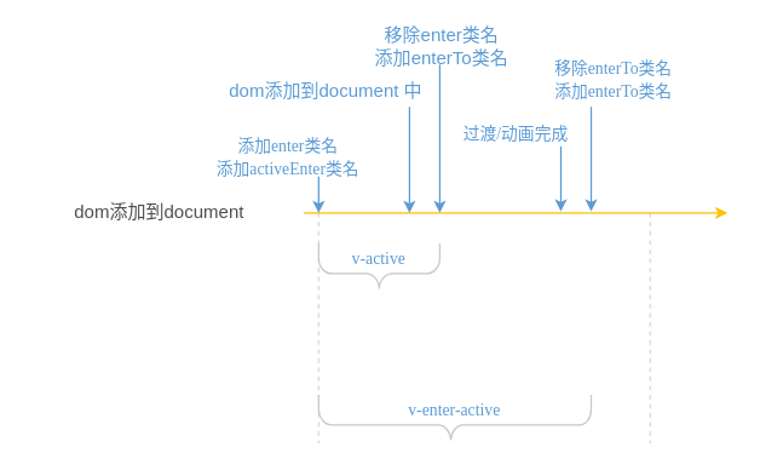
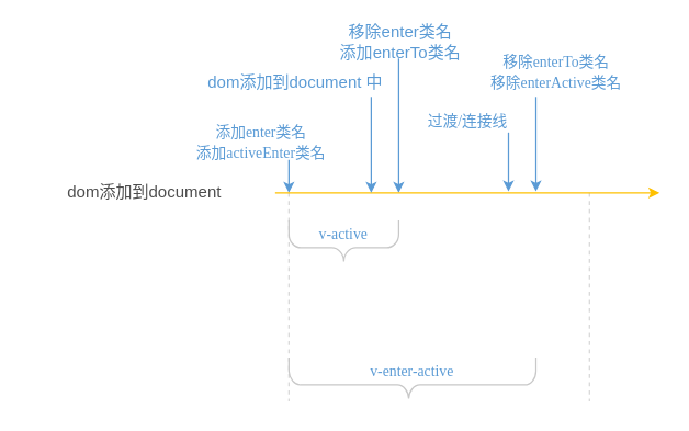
- <mxCell id="2" value="&lt;font style=&quot;font-size: 11px ; font-family: &amp;#34;simsun&amp;#34; ; color: #5b9bd5 ; direction: ltr ; letter-spacing: 0px ; line-height: 120% ; opacity: 1&quot;&gt;移除enterTo类名&lt;br&gt;添加enterTo类名&lt;br&gt;&lt;/font&gt;" style="verticalAlign=middle;align=center;vsdxID=6;fillColor=none;gradientColor=none;shape=stencil(nZBLDoAgDERP0z3SIyjew0SURgSD+Lu9kMZoXLhwN9O+tukAlrNpJg1SzDH4QW/URgNYgZTkjA4UkwJUgGXng+6DX1zLfmoymdXo17xh5zmRJ6Q42BWCfc2oJfdAr+Yv+AP9Cb7OJ3H/2JG1HNGz/84klThPVCc=);strokeColor=none;spacingTop=-1;spacingBottom=-1;spacingLeft=-1;spacingRight=-1;labelBackgroundColor=none;rounded=0;html=1;whiteSpace=wrap;" parent="1" vertex="1"><mxGeometry x="340" y="40" width="130" height="23" as="geometry" /></mxCell>
+ <mxCell id="2" value="&lt;font style=&quot;font-size: 11px ; font-family: &amp;#34;simsun&amp;#34; ; color: #5b9bd5 ; direction: ltr ; letter-spacing: 0px ; line-height: 120% ; opacity: 1&quot;&gt;移除enterTo类名&lt;br&gt;移除enterActive类名&lt;br&gt;&lt;/font&gt;" style="verticalAlign=middle;align=center;vsdxID=6;fillColor=none;gradientColor=none;shape=stencil(nZBLDoAgDERP0z3SIyjew0SURgSD+Lu9kMZoXLhwN9O+tukAlrNpJg1SzDH4QW/URgNYgZTkjA4UkwJUgGXng+6DX1zLfmoymdXo17xh5zmRJ6Q42BWCfc2oJfdAr+Yv+AP9Cb7OJ3H/2JG1HNGz/84klThPVCc=);strokeColor=none;spacingTop=-1;spacingBottom=-1;spacingLeft=-1;spacingRight=-1;labelBackgroundColor=none;rounded=0;html=1;whiteSpace=wrap;" parent="1" vertex="1"><mxGeometry x="340" y="40" width="130" height="23" as="geometry" /></mxCell>
- <mxCell id="9" value="&lt;font style=&quot;font-size:11px;font-family:SimSun;color:#5b9bd5;direction:ltr;letter-spacing:0px;line-height:120%;opacity:1&quot;&gt;过渡/动画完成&lt;br/&gt;&lt;/font&gt;" style="verticalAlign=middle;align=center;vsdxID=12;fillColor=none;gradientColor=none;shape=stencil(nZBLDoAgDERP0z3SIyjew0SURgSD+Lu9kMZoXLhwN9O+tukAlrNpJg1SzDH4QW/URgNYgZTkjA4UkwJUgGXng+6DX1zLfmoymdXo17xh5zmRJ6Q42BWCfc2oJfdAr+Yv+AP9Cb7OJ3H/2JG1HNGz/84klThPVCc=);strokeColor=none;spacingTop=-1;spacingBottom=-1;spacingLeft=-1;spacingRight=-1;labelBackgroundColor=none;rounded=0;html=1;whiteSpace=wrap;" parent="1" vertex="1"><mxGeometry x="270" y="80" width="141" height="16" as="geometry" /></mxCell>
+ <mxCell id="9" value="&lt;font style=&quot;font-size:11px;font-family:SimSun;color:#5b9bd5;direction:ltr;letter-spacing:0px;line-height:120%;opacity:1&quot;&gt;过渡/连接线&lt;br/&gt;&lt;/font&gt;" style="verticalAlign=middle;align=center;vsdxID=12;fillColor=none;gradientColor=none;shape=stencil(nZBLDoAgDERP0z3SIyjew0SURgSD+Lu9kMZoXLhwN9O+tukAlrNpJg1SzDH4QW/URgNYgZTkjA4UkwJUgGXng+6DX1zLfmoymdXo17xh5zmRJ6Q42BWCfc2oJfdAr+Yv+AP9Cb7OJ3H/2JG1HNGz/84klThPVCc=);strokeColor=none;spacingTop=-1;spacingBottom=-1;spacingLeft=-1;spacingRight=-1;labelBackgroundColor=none;rounded=0;html=1;whiteSpace=wrap;" parent="1" vertex="1"><mxGeometry x="270" y="80" width="141" height="16" as="geometry" /></mxCell>
